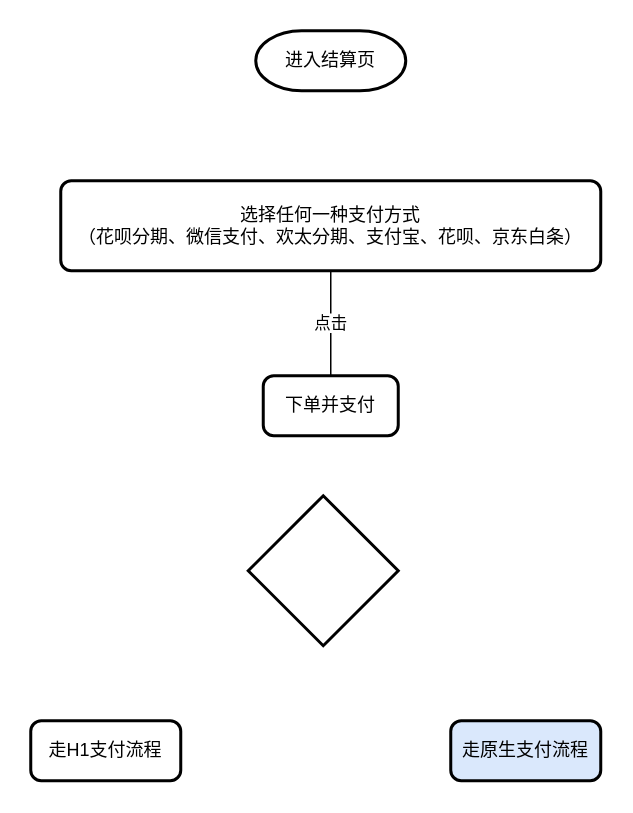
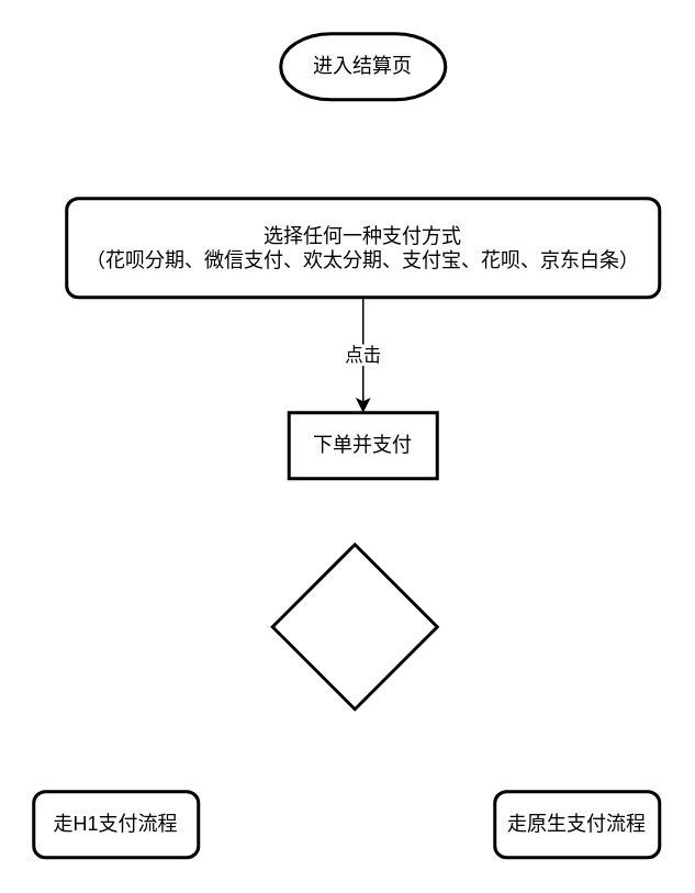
- <mxCell id="3" style="edgeStyle=orthogonalEdgeStyle;rounded=0;orthogonalLoop=1;jettySize=auto;html=1;exitX=0.5;exitY=1;exitDx=0;exitDy=0;endArrow=none;" edge="1" parent="1" source="5" target="8"><mxGeometry relative="1" as="geometry" /></mxCell>
+ <mxCell id="3" style="edgeStyle=orthogonalEdgeStyle;rounded=0;orthogonalLoop=1;jettySize=auto;html=1;exitX=0.5;exitY=1;exitDx=0;exitDy=0;" edge="1" parent="1" source="5" target="8"><mxGeometry relative="1" as="geometry" /></mxCell>
- <mxCell id="8" value="下单并支付" style="rounded=1;whiteSpace=wrap;html=1;absoluteArcSize=1;arcSize=14;strokeWidth=2;" vertex="1" parent="1"><mxGeometry x="175" y="250" width="90" height="40" as="geometry" /></mxCell>
+ <mxCell id="8" value="下单并支付" style="whiteSpace=wrap;html=1;absoluteArcSize=1;arcSize=14;strokeWidth=2;rounded=0;" vertex="1" parent="1"><mxGeometry x="175" y="250" width="90" height="40" as="geometry" /></mxCell>
- <mxCell id="7" value="走原生支付流程" style="rounded=1;whiteSpace=wrap;html=1;absoluteArcSize=1;arcSize=14;strokeWidth=2;fillColor=#dae8fc;" vertex="1" parent="1"><mxGeometry x="300" y="480" width="100" height="40" as="geometry" /></mxCell>
+ <mxCell id="7" value="走原生支付流程" style="rounded=1;whiteSpace=wrap;html=1;absoluteArcSize=1;arcSize=14;strokeWidth=2;" vertex="1" parent="1"><mxGeometry x="300" y="480" width="100" height="40" as="geometry" /></mxCell>
